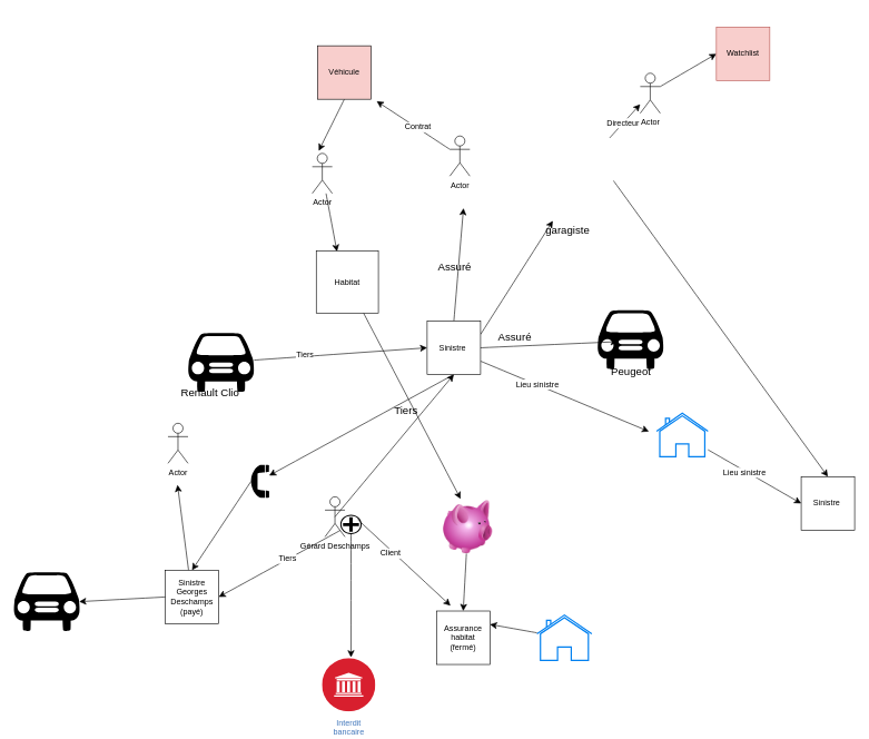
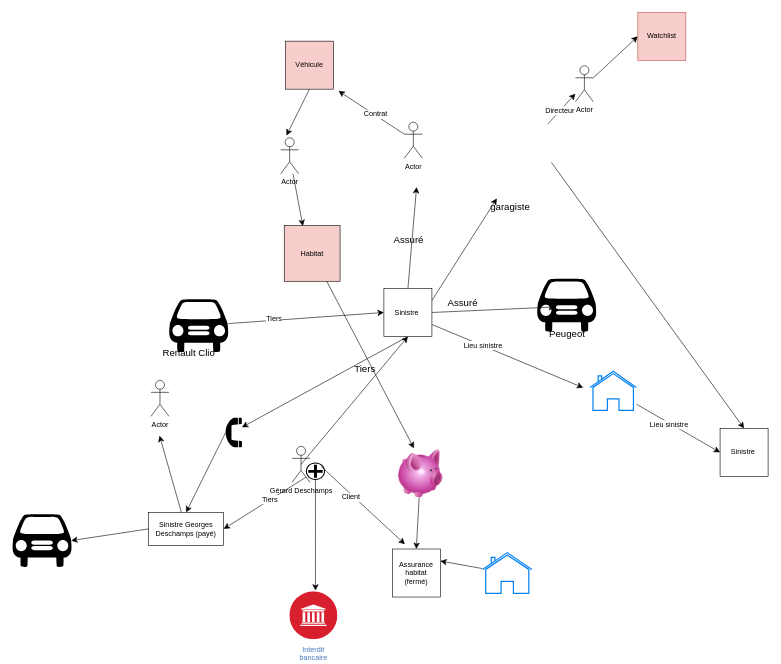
- <mxCell id="47" value="Watchlist" style="whiteSpace=wrap;html=1;aspect=fixed;fillColor=#f8cecc;strokeColor=#b85450;" vertex="1" parent="1"><mxGeometry x="1072" y="40" width="80" height="80" as="geometry" /></mxCell>
+ <mxCell id="47" value="Watchlist" style="whiteSpace=wrap;html=1;aspect=fixed;fillColor=#f8cecc;strokeColor=#b85450;" vertex="1" parent="1"><mxGeometry x="1062" y="20" width="80" height="80" as="geometry" /></mxCell>
- <mxCell id="57" value="Habitat" style="whiteSpace=wrap;html=1;aspect=fixed;" vertex="1" parent="1"><mxGeometry x="473" y="375" width="93" height="93" as="geometry" /></mxCell>
+ <mxCell id="57" value="Habitat" style="whiteSpace=wrap;html=1;aspect=fixed;fillColor=#f8cecc;" vertex="1" parent="1"><mxGeometry x="473" y="375" width="93" height="93" as="geometry" /></mxCell>
- <mxCell id="35" value="Sinistre Georges Deschamps (payé)" style="whiteSpace=wrap;html=1;aspect=fixed;" vertex="1" parent="1"><mxGeometry x="247" y="853" width="80" height="80" as="geometry" /></mxCell>
+ <mxCell id="35" value="Sinistre Georges Deschamps (payé)" style="whiteSpace=wrap;html=1;aspect=fixed;" vertex="1" parent="1"><mxGeometry x="247" y="853" width="125" height="55" as="geometry" /></mxCell>
